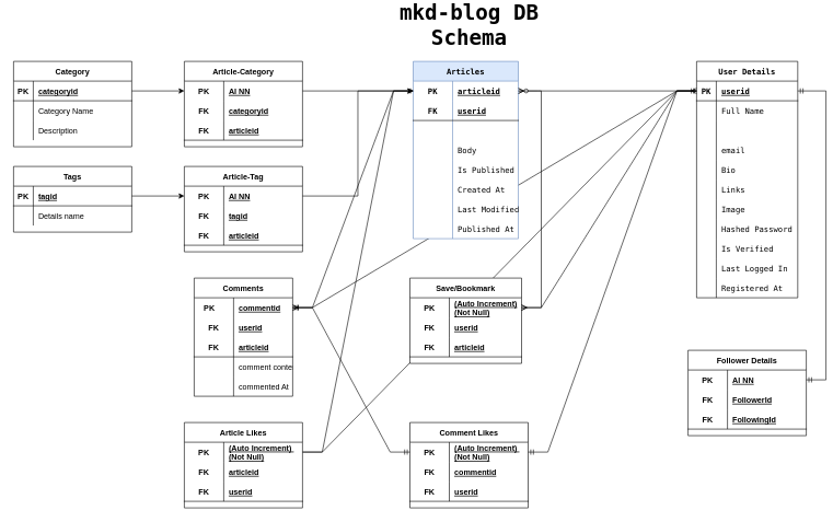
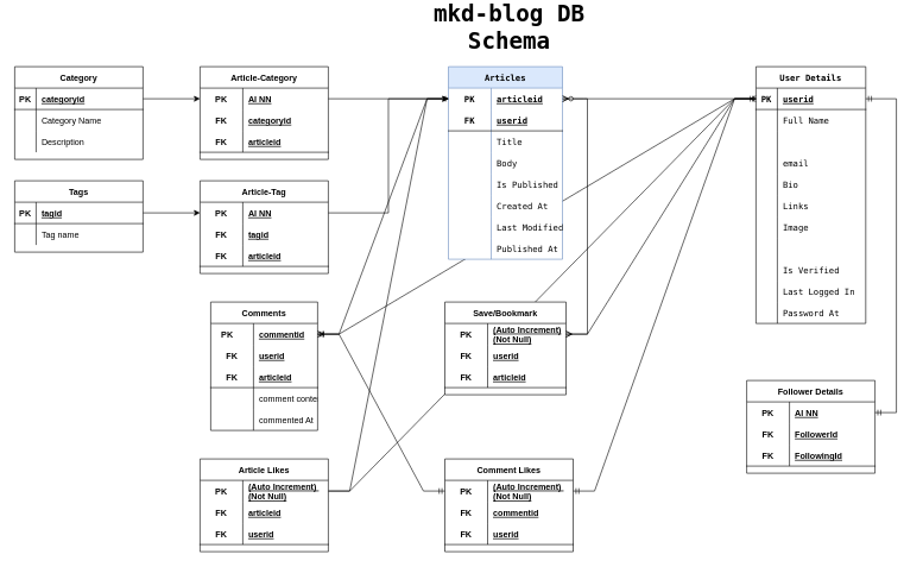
+ <mxCell id="48" value="Title" style="shape=partialRectangle;connectable=0;fillColor=none;top=0;left=0;bottom=0;right=0;align=left;spacingLeft=6;overflow=hidden;fontFamily=monospace;fontSource=https%3A%2F%2Ffonts.googleapis.com%2Fcss%3Ffamily%3Dmonospace;fontSize=12;" parent="46" vertex="1"><mxGeometry x="60" width="100" height="30" as="geometry"><mxRectangle width="100" height="30" as="alternateBounds" /></mxGeometry></mxCell>
- <mxCell id="126" value="Details name" style="shape=partialRectangle;connectable=0;fillColor=none;top=0;left=0;bottom=0;right=0;align=left;spacingLeft=6;overflow=hidden;" parent="124" vertex="1"><mxGeometry x="30" width="150" height="30" as="geometry"><mxRectangle width="150" height="30" as="alternateBounds" /></mxGeometry></mxCell>
+ <mxCell id="126" value="Tag name" style="shape=partialRectangle;connectable=0;fillColor=none;top=0;left=0;bottom=0;right=0;align=left;spacingLeft=6;overflow=hidden;" parent="124" vertex="1"><mxGeometry x="30" width="150" height="30" as="geometry"><mxRectangle width="150" height="30" as="alternateBounds" /></mxGeometry></mxCell>
- <mxCell id="28" value="Hashed Password" style="shape=partialRectangle;connectable=0;fillColor=none;top=0;left=0;bottom=0;right=0;align=left;spacingLeft=6;overflow=hidden;fontFamily=monospace;fontSource=https%3A%2F%2Ffonts.googleapis.com%2Fcss%3Ffamily%3Dmonospace;fontSize=12;" parent="26" vertex="1"><mxGeometry x="30" width="124" height="30" as="geometry"><mxRectangle width="124" height="30" as="alternateBounds" /></mxGeometry></mxCell>
- <mxCell id="37" value="Registered At" style="shape=partialRectangle;connectable=0;fillColor=none;top=0;left=0;bottom=0;right=0;align=left;spacingLeft=6;overflow=hidden;fontFamily=monospace;fontSource=https%3A%2F%2Ffonts.googleapis.com%2Fcss%3Ffamily%3Dmonospace;fontSize=12;" parent="35" vertex="1"><mxGeometry x="30" width="124" height="30" as="geometry"><mxRectangle width="124" height="30" as="alternateBounds" /></mxGeometry></mxCell>
+ <mxCell id="37" value="Password At" style="shape=partialRectangle;connectable=0;fillColor=none;top=0;left=0;bottom=0;right=0;align=left;spacingLeft=6;overflow=hidden;fontFamily=monospace;fontSource=https%3A%2F%2Ffonts.googleapis.com%2Fcss%3Ffamily%3Dmonospace;fontSize=12;" parent="35" vertex="1"><mxGeometry x="30" width="124" height="30" as="geometry"><mxRectangle width="124" height="30" as="alternateBounds" /></mxGeometry></mxCell>
